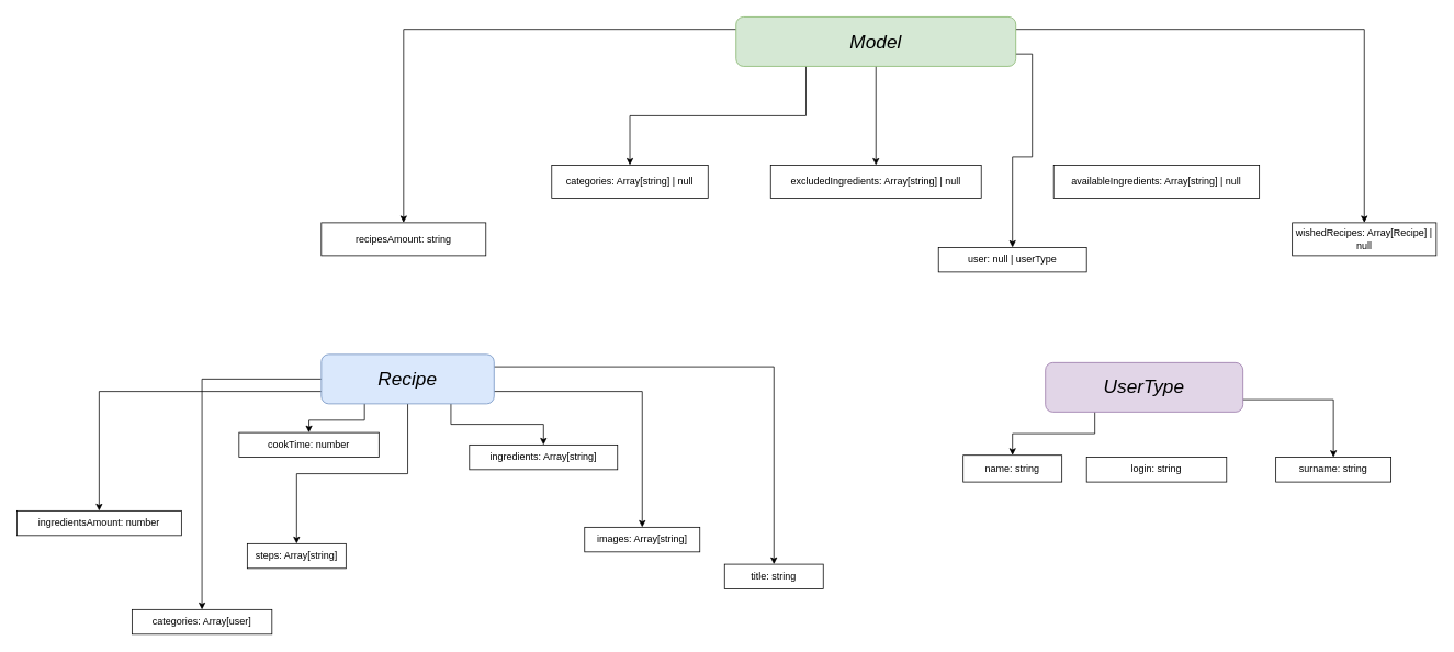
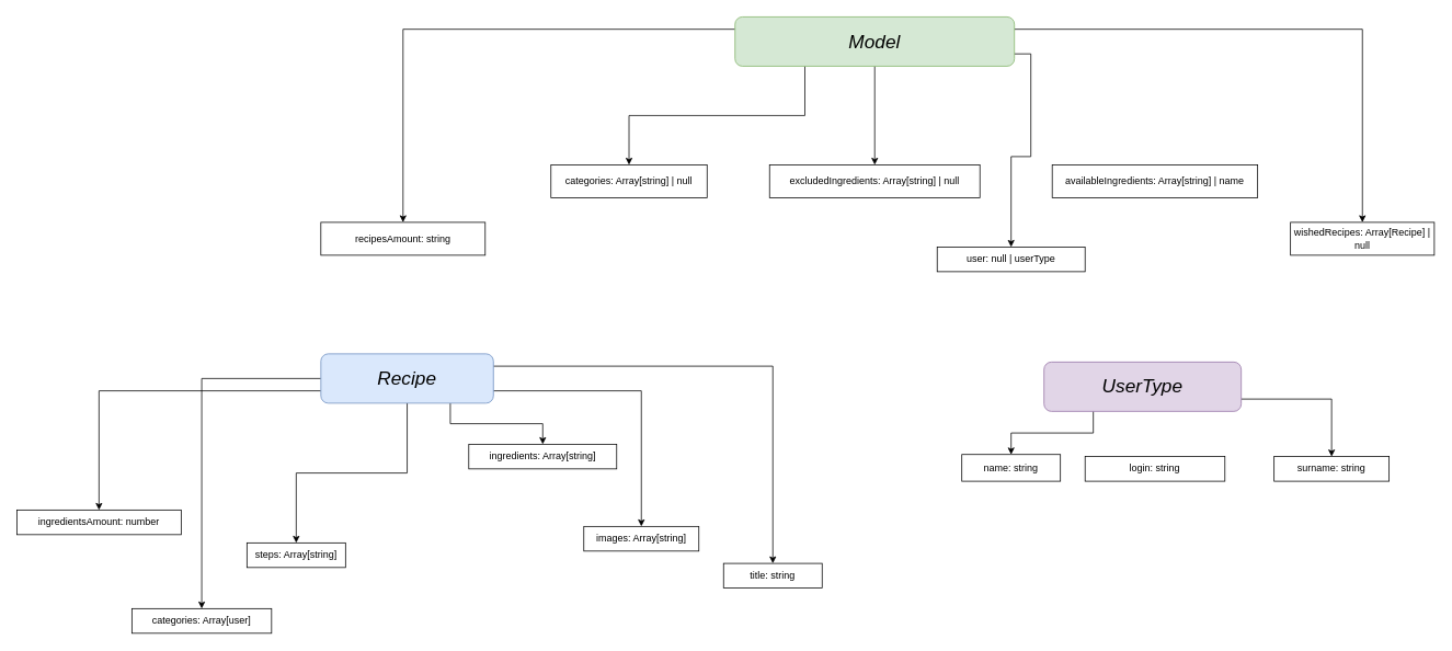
- <mxCell id="10" value="availableIngredients: Array[string] | null" style="rounded=0;whiteSpace=wrap;html=1;" vertex="1" parent="1"><mxGeometry x="1280" y="200" width="250" height="40" as="geometry" /></mxCell>
+ <mxCell id="10" value="availableIngredients: Array[string] | name" style="rounded=0;whiteSpace=wrap;html=1;" vertex="1" parent="1"><mxGeometry x="1280" y="200" width="250" height="40" as="geometry" /></mxCell>
- <mxCell id="13" style="edgeStyle=orthogonalEdgeStyle;rounded=0;orthogonalLoop=1;jettySize=auto;html=1;exitX=0.25;exitY=1;exitDx=0;exitDy=0;fontSize=23;" edge="1" parent="1" source="20" target="21"><mxGeometry relative="1" as="geometry"><mxPoint x="380" y="570" as="targetPoint" /></mxGeometry></mxCell>
- <mxCell id="21" value="cookTime: number" style="rounded=0;whiteSpace=wrap;html=1;" vertex="1" parent="1"><mxGeometry x="290" y="525" width="170" height="30" as="geometry" /></mxCell>
